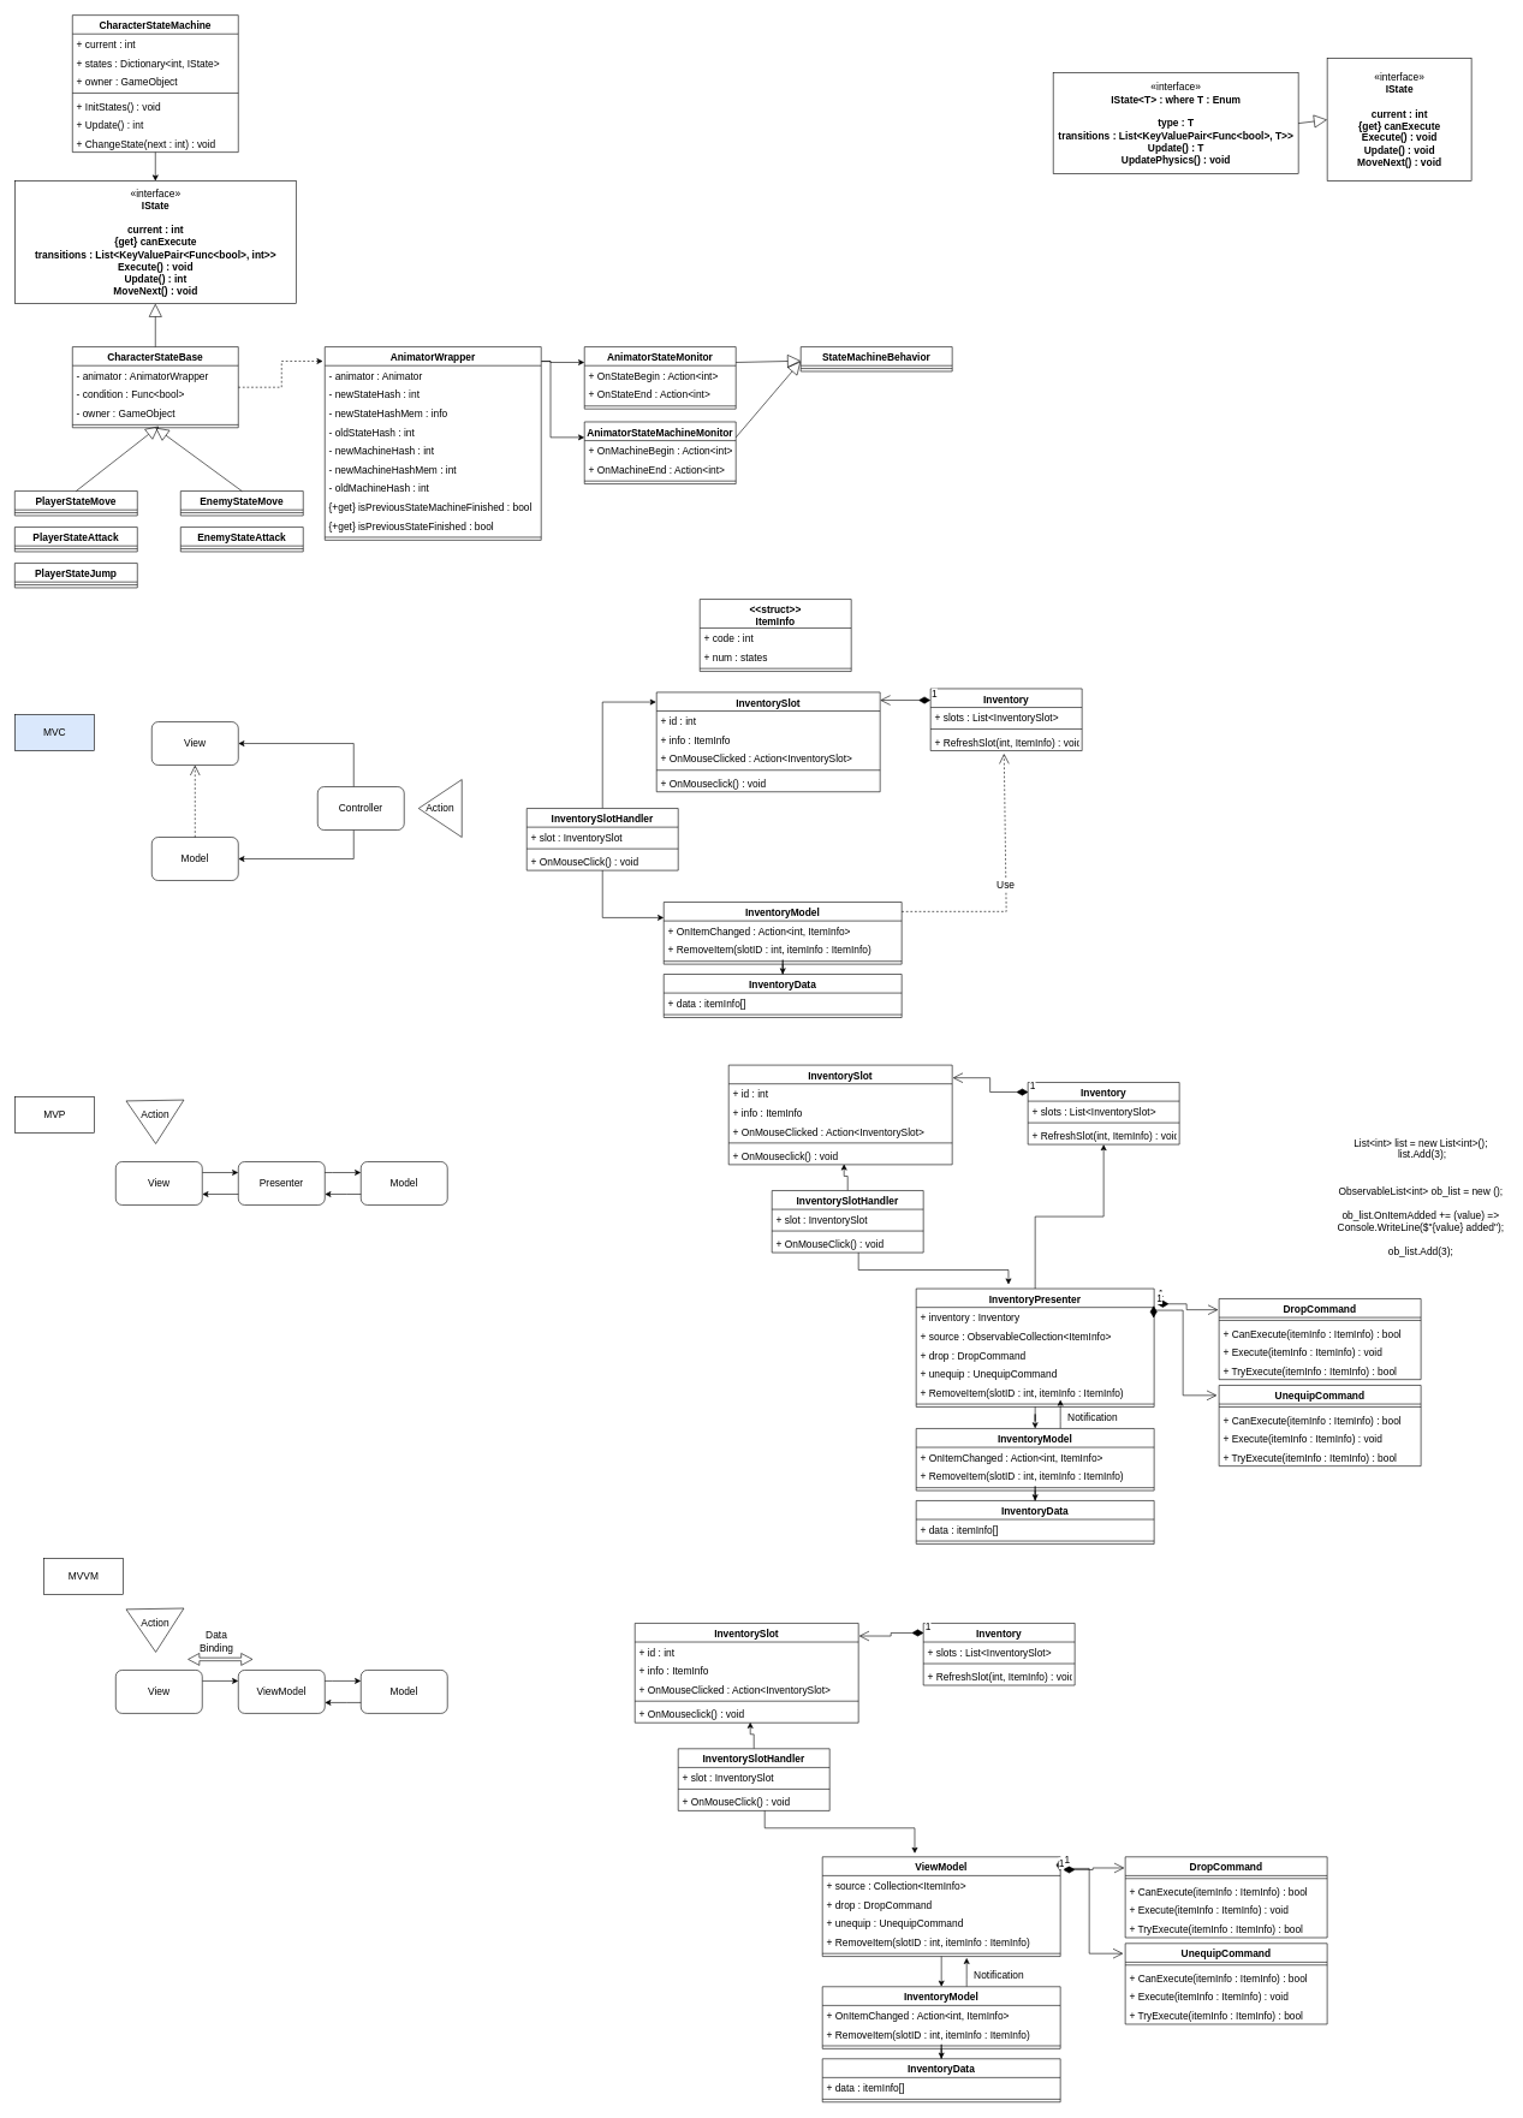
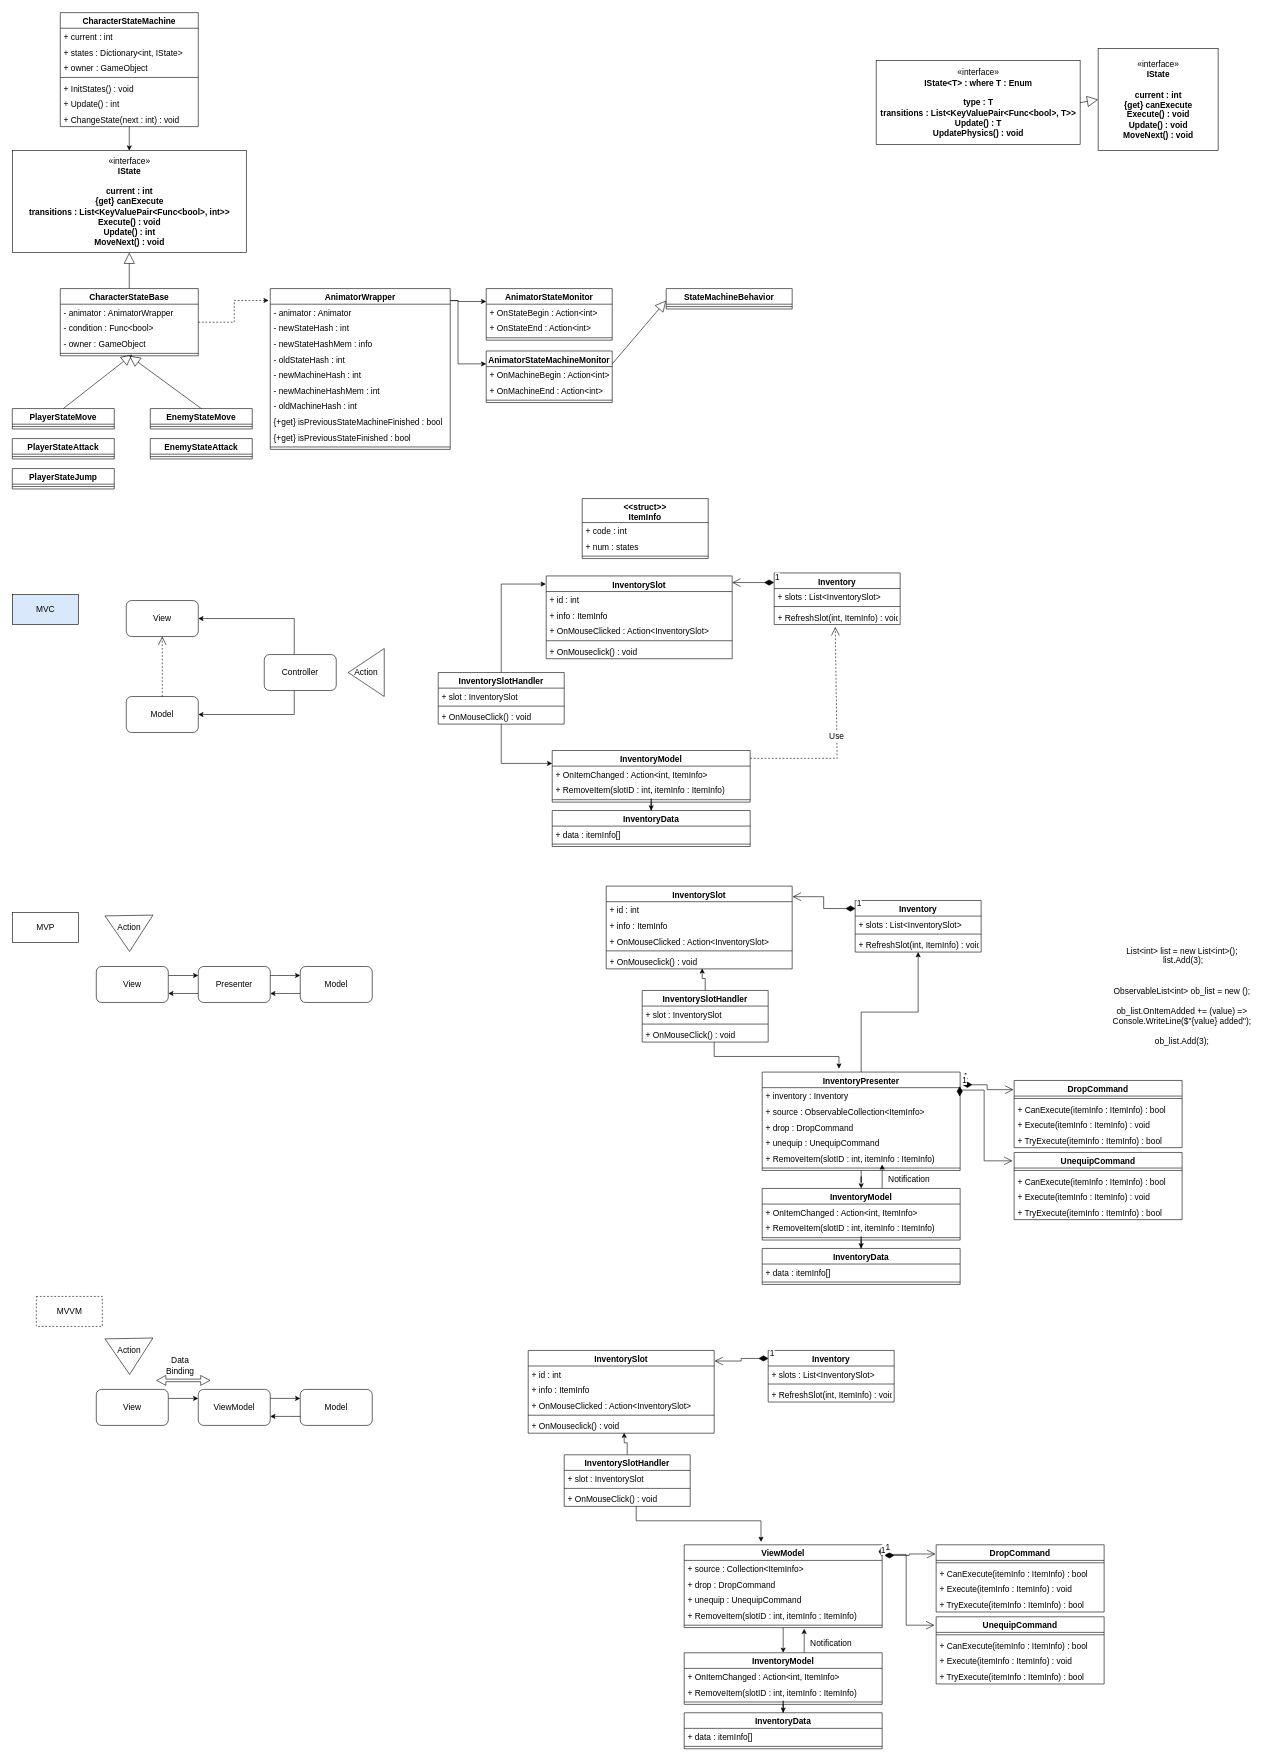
- <mxCell id="9" value="«interface»&lt;br&gt;&lt;b&gt;IState&lt;br&gt;&lt;br&gt;current : int&lt;br&gt;{get} canExecute&lt;br&gt;Execute() : void&lt;br&gt;Update() : void&lt;br&gt;MoveNext() : void&lt;br&gt;&lt;/b&gt;" style="html=1;fontSize=14;" vertex="1" parent="1"><mxGeometry x="1840" y="80" width="200" height="170" as="geometry" /></mxCell>
+ <mxCell id="9" value="«interface»&lt;br&gt;&lt;b&gt;IState&lt;br&gt;&lt;br&gt;current : int&lt;br&gt;{get} canExecute&lt;br&gt;Execute() : void&lt;br&gt;Update() : void&lt;br&gt;MoveNext() : void&lt;br&gt;&lt;/b&gt;" style="html=1;fontSize=14;" vertex="1" parent="1"><mxGeometry x="1830" y="80" width="200" height="170" as="geometry" /></mxCell>
- <mxCell id="32" value="" style="endArrow=block;endSize=16;endFill=0;html=1;rounded=0;fontSize=14;exitX=1;exitY=0.25;exitDx=0;exitDy=0;" edge="1" parent="1" source="28" target="26"><mxGeometry width="160" relative="1" as="geometry"><mxPoint x="690" y="248" as="sourcePoint" /><mxPoint x="805" y="245" as="targetPoint" /></mxGeometry></mxCell>
- <mxCell id="61" value="MVVM" style="html=1;fontSize=14;" vertex="1" parent="1"><mxGeometry x="60" y="2160" width="110" height="50" as="geometry" /></mxCell>
+ <mxCell id="61" value="MVVM" style="html=1;fontSize=14;dashed=1;" vertex="1" parent="1"><mxGeometry x="60" y="2160" width="110" height="50" as="geometry" /></mxCell>
